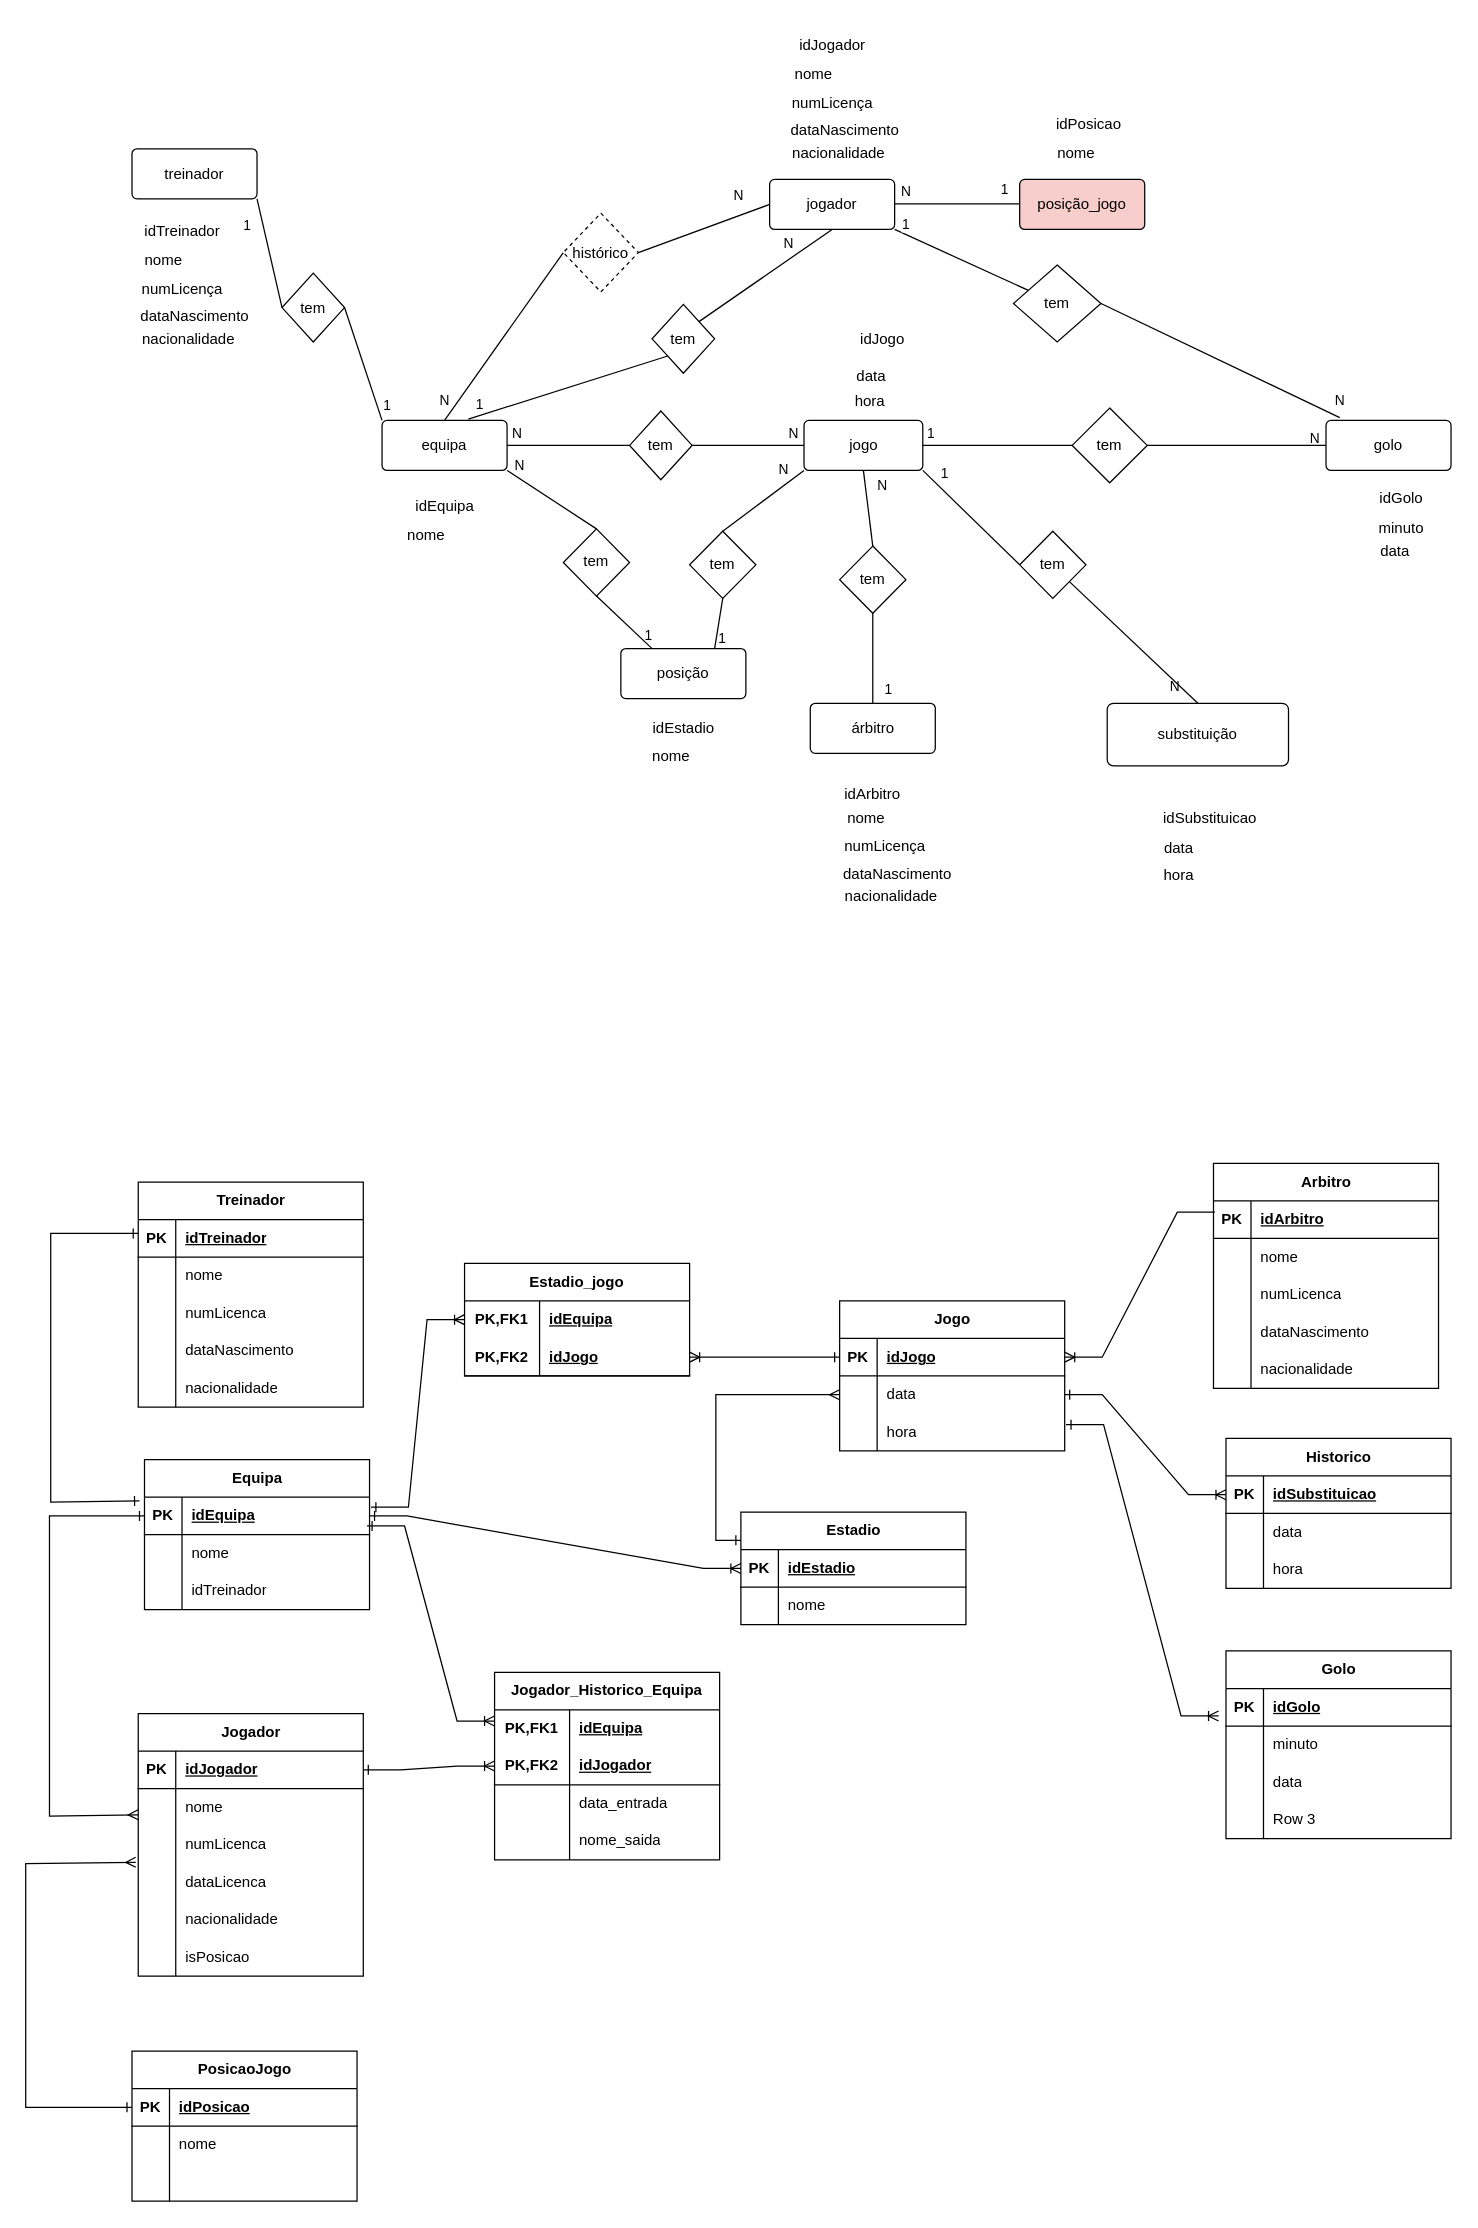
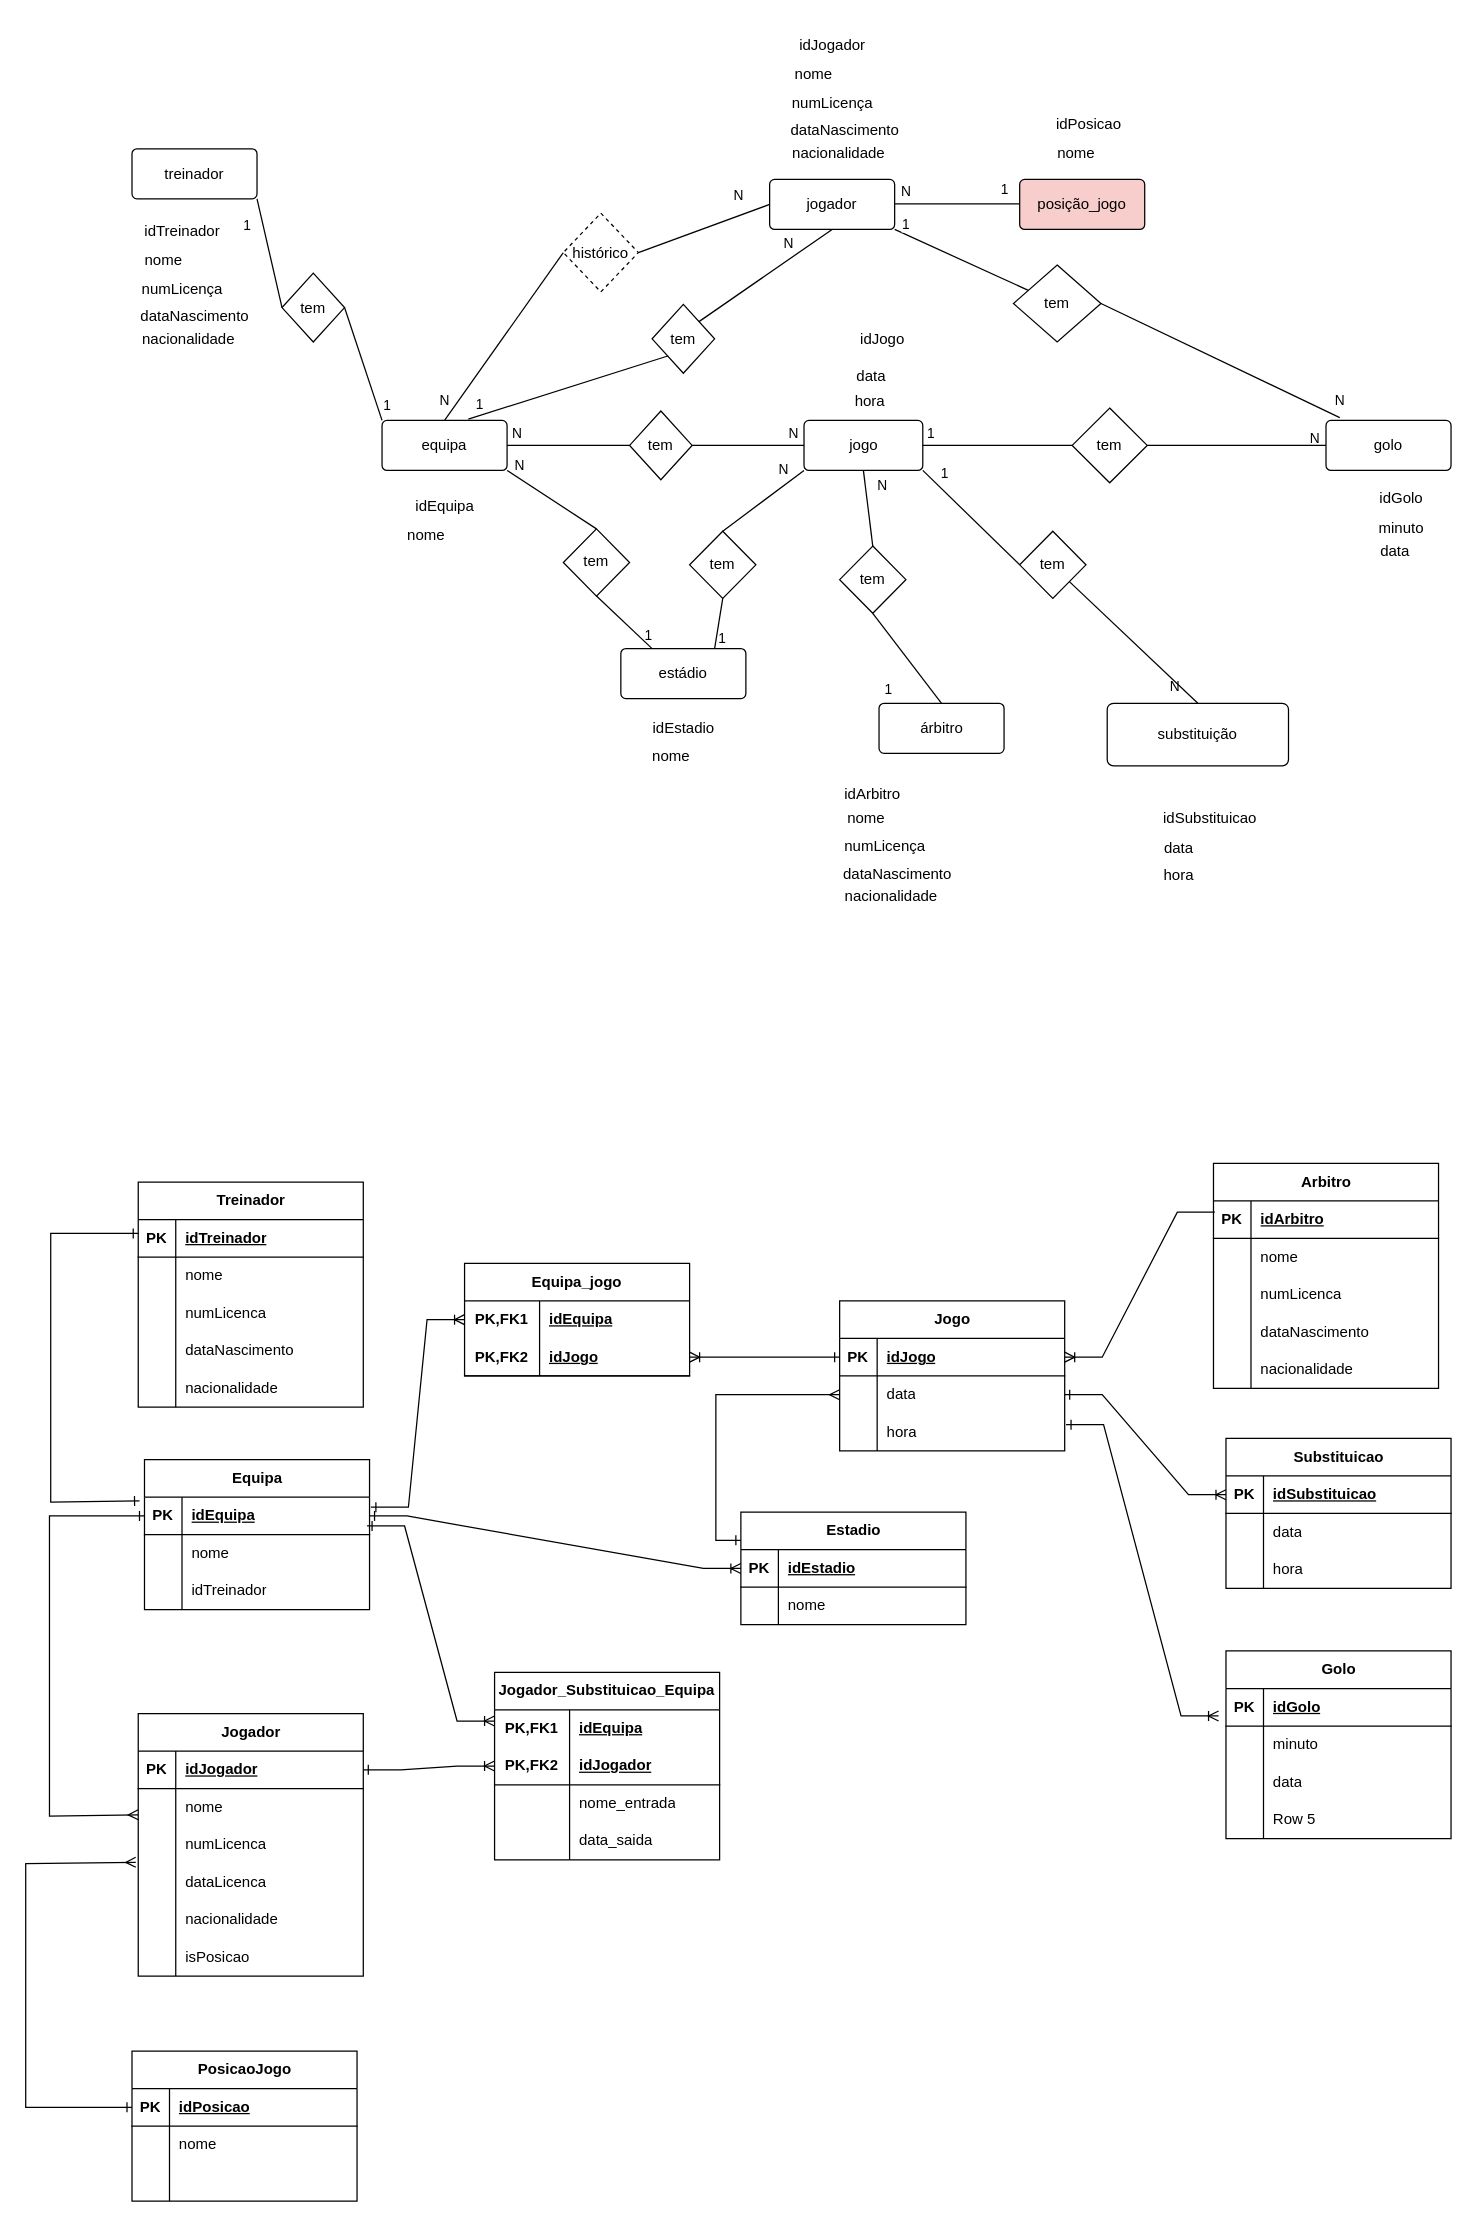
- <mxCell id="28" value="posição" style="rounded=1;arcSize=10;whiteSpace=wrap;html=1;align=center;" vertex="1" parent="1"><mxGeometry x="496" y="518.25" width="100" height="40" as="geometry" /></mxCell>
+ <mxCell id="28" value="estádio" style="rounded=1;arcSize=10;whiteSpace=wrap;html=1;align=center;" vertex="1" parent="1"><mxGeometry x="496" y="518.25" width="100" height="40" as="geometry" /></mxCell>
- <mxCell id="27" value="árbitro" style="rounded=1;arcSize=10;whiteSpace=wrap;html=1;align=center;" vertex="1" parent="1"><mxGeometry x="647.5" y="562" width="100" height="40" as="geometry" /></mxCell>
+ <mxCell id="27" value="árbitro" style="rounded=1;arcSize=10;whiteSpace=wrap;html=1;align=center;" vertex="1" parent="1"><mxGeometry x="702.5" y="562" width="100" height="40" as="geometry" /></mxCell>
- <mxCell id="223" value="Estadio_jogo" style="shape=table;startSize=30;container=1;collapsible=1;childLayout=tableLayout;fixedRows=1;rowLines=0;fontStyle=1;align=center;resizeLast=1;html=1;whiteSpace=wrap;" vertex="1" parent="1"><mxGeometry x="371" y="1010" width="180" height="90" as="geometry" /></mxCell>
+ <mxCell id="223" value="Equipa_jogo" style="shape=table;startSize=30;container=1;collapsible=1;childLayout=tableLayout;fixedRows=1;rowLines=0;fontStyle=1;align=center;resizeLast=1;html=1;whiteSpace=wrap;" vertex="1" parent="1"><mxGeometry x="371" y="1010" width="180" height="90" as="geometry" /></mxCell>
- <mxCell id="185" value="Historico" style="shape=table;startSize=30;container=1;collapsible=1;childLayout=tableLayout;fixedRows=1;rowLines=0;fontStyle=1;align=center;resizeLast=1;html=1;" vertex="1" parent="1"><mxGeometry x="980" y="1150" width="180" height="120" as="geometry" /></mxCell>
+ <mxCell id="185" value="Substituicao" style="shape=table;startSize=30;container=1;collapsible=1;childLayout=tableLayout;fixedRows=1;rowLines=0;fontStyle=1;align=center;resizeLast=1;html=1;" vertex="1" parent="1"><mxGeometry x="980" y="1150" width="180" height="120" as="geometry" /></mxCell>
- <mxCell id="205" value="Jogador_Historico_Equipa" style="shape=table;startSize=30;container=1;collapsible=1;childLayout=tableLayout;fixedRows=1;rowLines=0;fontStyle=1;align=center;resizeLast=1;html=1;whiteSpace=wrap;" vertex="1" parent="1"><mxGeometry x="395" y="1337" width="180" height="150" as="geometry" /></mxCell>
+ <mxCell id="205" value="Jogador_Substituicao_Equipa" style="shape=table;startSize=30;container=1;collapsible=1;childLayout=tableLayout;fixedRows=1;rowLines=0;fontStyle=1;align=center;resizeLast=1;html=1;whiteSpace=wrap;" vertex="1" parent="1"><mxGeometry x="395" y="1337" width="180" height="150" as="geometry" /></mxCell>
- <mxCell id="214" value="data_entrada" style="shape=partialRectangle;connectable=0;fillColor=none;top=0;left=0;bottom=0;right=0;align=left;spacingLeft=6;overflow=hidden;html=1;whiteSpace=wrap;" vertex="1" parent="212"><mxGeometry x="60" width="120" height="30" as="geometry"><mxRectangle width="120" height="30" as="alternateBounds" /></mxGeometry></mxCell>
+ <mxCell id="214" value="nome_entrada" style="shape=partialRectangle;connectable=0;fillColor=none;top=0;left=0;bottom=0;right=0;align=left;spacingLeft=6;overflow=hidden;html=1;whiteSpace=wrap;" vertex="1" parent="212"><mxGeometry x="60" width="120" height="30" as="geometry"><mxRectangle width="120" height="30" as="alternateBounds" /></mxGeometry></mxCell>
- <mxCell id="129" value="Row 3" style="shape=partialRectangle;connectable=0;fillColor=none;top=0;left=0;bottom=0;right=0;align=left;spacingLeft=6;overflow=hidden;whiteSpace=wrap;html=1;" vertex="1" parent="127"><mxGeometry x="30" width="150" height="30" as="geometry"><mxRectangle width="150" height="30" as="alternateBounds" /></mxGeometry></mxCell>
+ <mxCell id="129" value="Row 5" style="shape=partialRectangle;connectable=0;fillColor=none;top=0;left=0;bottom=0;right=0;align=left;spacingLeft=6;overflow=hidden;whiteSpace=wrap;html=1;" vertex="1" parent="127"><mxGeometry x="30" width="150" height="30" as="geometry"><mxRectangle width="150" height="30" as="alternateBounds" /></mxGeometry></mxCell>
- <mxCell id="217" value="nome_saida" style="shape=partialRectangle;connectable=0;fillColor=none;top=0;left=0;bottom=0;right=0;align=left;spacingLeft=6;overflow=hidden;html=1;whiteSpace=wrap;" vertex="1" parent="215"><mxGeometry x="60" width="120" height="30" as="geometry"><mxRectangle width="120" height="30" as="alternateBounds" /></mxGeometry></mxCell>
+ <mxCell id="217" value="data_saida" style="shape=partialRectangle;connectable=0;fillColor=none;top=0;left=0;bottom=0;right=0;align=left;spacingLeft=6;overflow=hidden;html=1;whiteSpace=wrap;" vertex="1" parent="215"><mxGeometry x="60" width="120" height="30" as="geometry"><mxRectangle width="120" height="30" as="alternateBounds" /></mxGeometry></mxCell>
